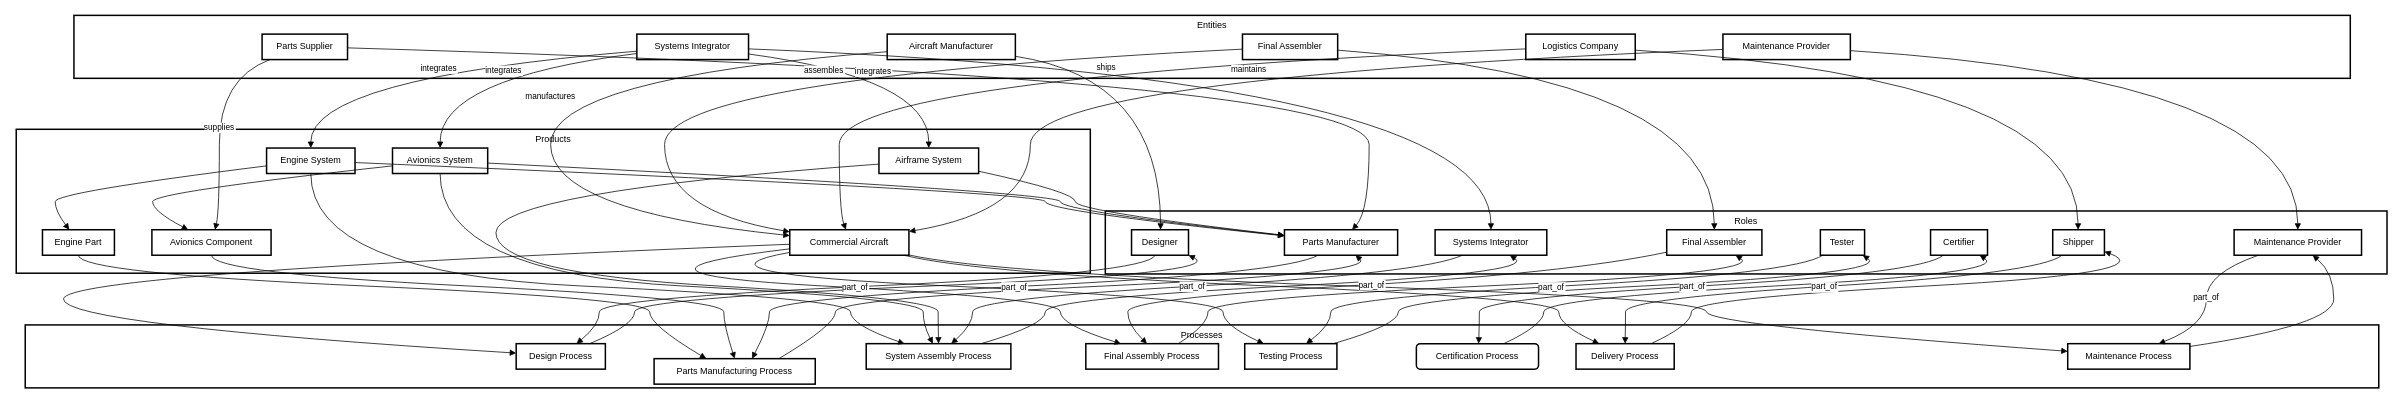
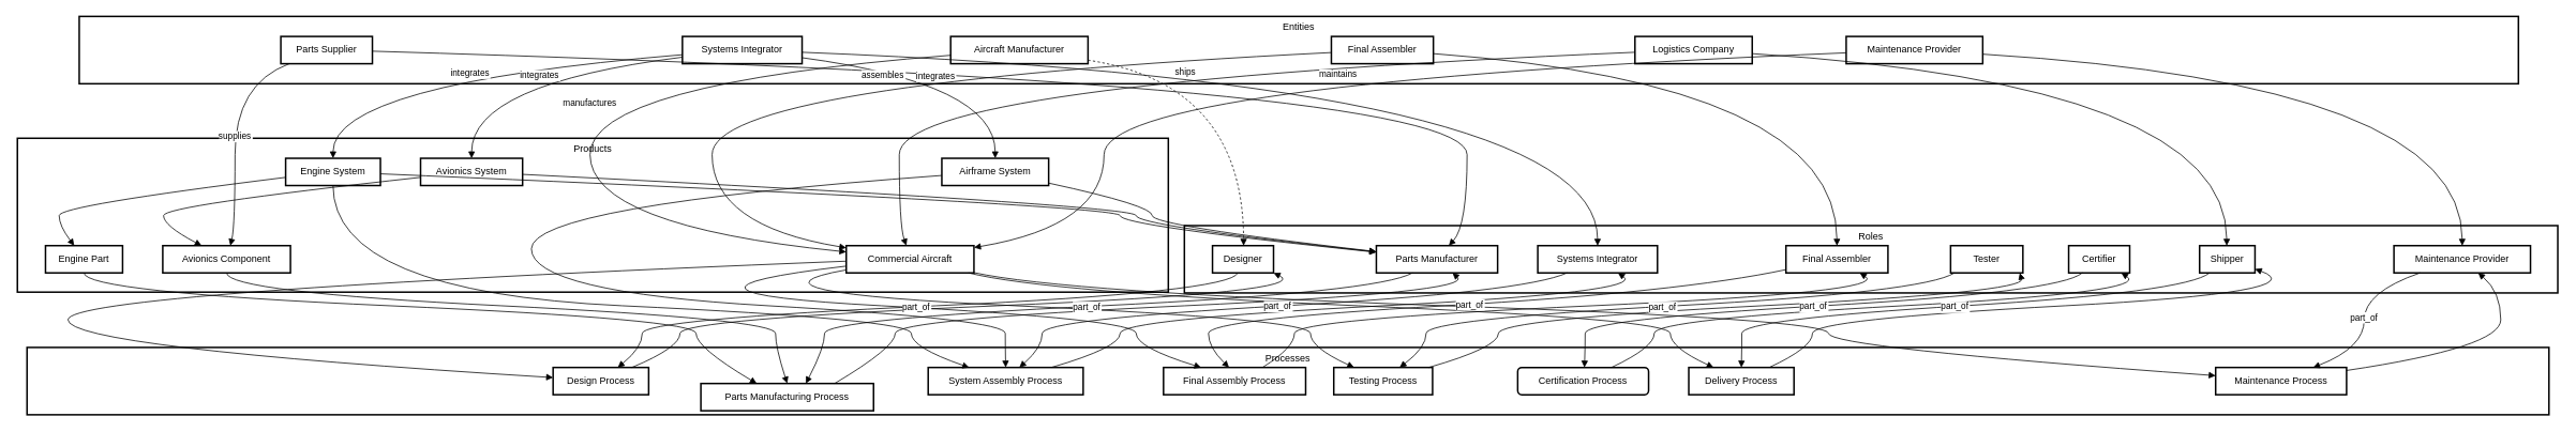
- <mxCell id="34" value="" style="curved=1;startArrow=none;endArrow=block;exitX=1;exitY=0.87;entryX=0.51;entryY=-0.01;rounded=0;" edge="1" parent="1" source="28" target="3"><mxGeometry relative="1" as="geometry"><Array as="points"><mxPoint x="1546" y="104" /></Array></mxGeometry></mxCell>
+ <mxCell id="34" value="" style="curved=1;startArrow=none;endArrow=block;exitX=1;exitY=0.87;entryX=0.51;entryY=-0.01;rounded=0;dashed=1;" edge="1" parent="1" source="28" target="3"><mxGeometry relative="1" as="geometry"><Array as="points"><mxPoint x="1546" y="104" /></Array></mxGeometry></mxCell>
- <mxCell id="7" value="Tester" style="whiteSpace=wrap;strokeWidth=2;" vertex="1" parent="1"><mxGeometry x="2427" y="306" width="59" height="34" as="geometry" /></mxCell>
+ <mxCell id="7" value="Tester" style="whiteSpace=wrap;strokeWidth=2;" vertex="1" parent="1"><mxGeometry x="2427" y="306" width="90" height="34" as="geometry" /></mxCell>
- <mxCell id="48" value="" style="curved=1;startArrow=none;endArrow=block;exitX=0.5;exitY=0.99;entryX=0.46;entryY=-0.01;rounded=0;" edge="1" parent="1" source="23" target="14"><mxGeometry relative="1" as="geometry"><Array as="points"><mxPoint x="586" y="364" /><mxPoint x="1230" y="398" /><mxPoint x="1230" y="433" /></Array></mxGeometry></mxCell>
